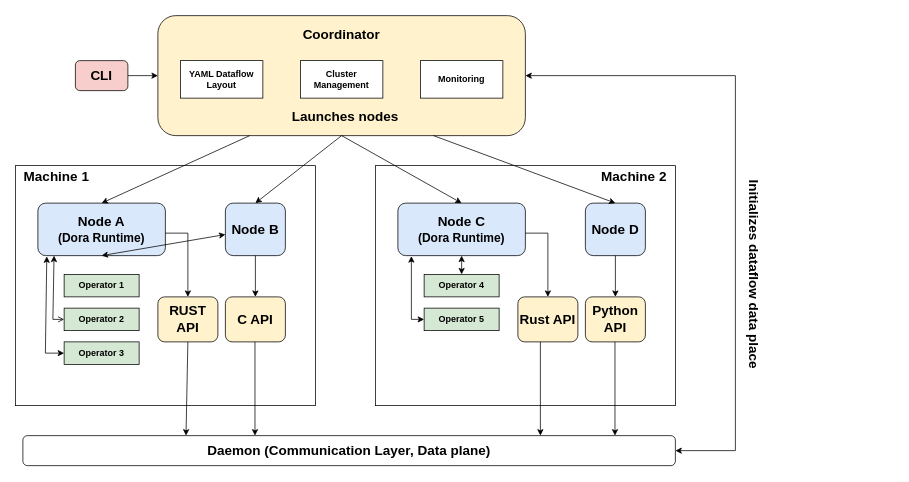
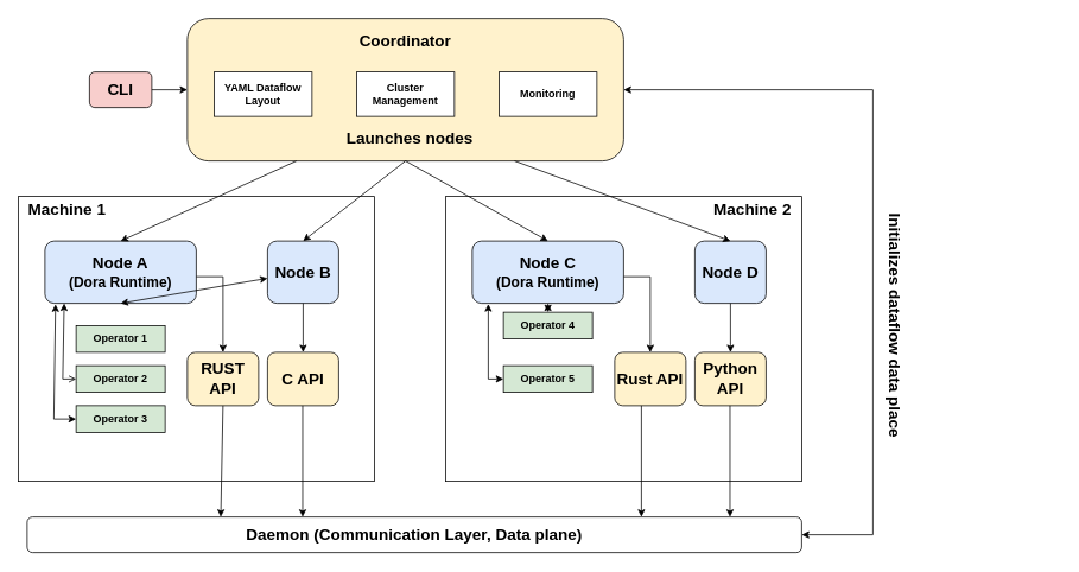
- <mxCell id="16" value="&lt;b&gt;Operator 4&lt;/b&gt;" style="rounded=0;whiteSpace=wrap;html=1;fillColor=#D5E8D4;" vertex="1" parent="1"><mxGeometry x="565" y="365" width="100" height="30" as="geometry" /></mxCell>
+ <mxCell id="16" value="&lt;b&gt;Operator 4&lt;/b&gt;" style="rounded=0;whiteSpace=wrap;html=1;fillColor=#D5E8D4;" vertex="1" parent="1"><mxGeometry x="565" y="350" width="100" height="30" as="geometry" /></mxCell>
